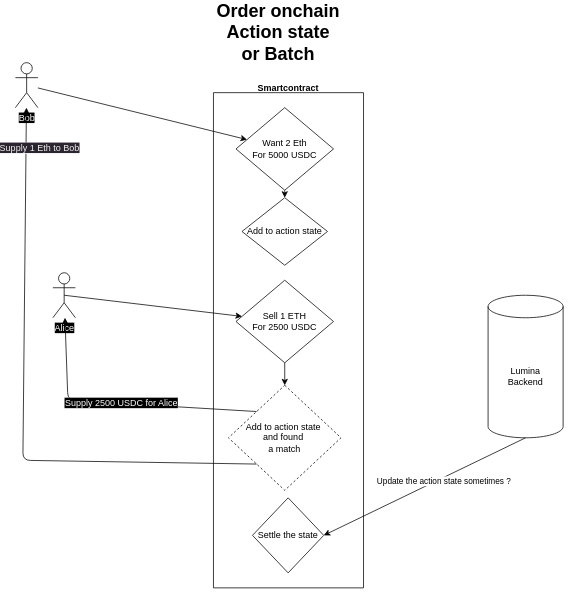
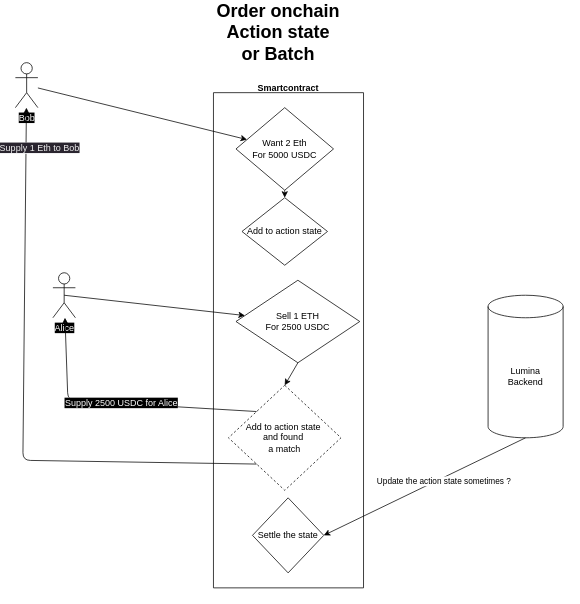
- <mxCell id="7" value="Sell 1 ETH&lt;br&gt;For 2500 USDC" style="rhombus;whiteSpace=wrap;html=1;" parent="5" vertex="1"><mxGeometry x="30" y="250" width="130" height="110" as="geometry" /></mxCell>
+ <mxCell id="7" value="Sell 1 ETH&lt;br&gt;For 2500 USDC" style="rhombus;whiteSpace=wrap;html=1;" parent="5" vertex="1"><mxGeometry x="30" y="250" width="165" height="110" as="geometry" /></mxCell>
